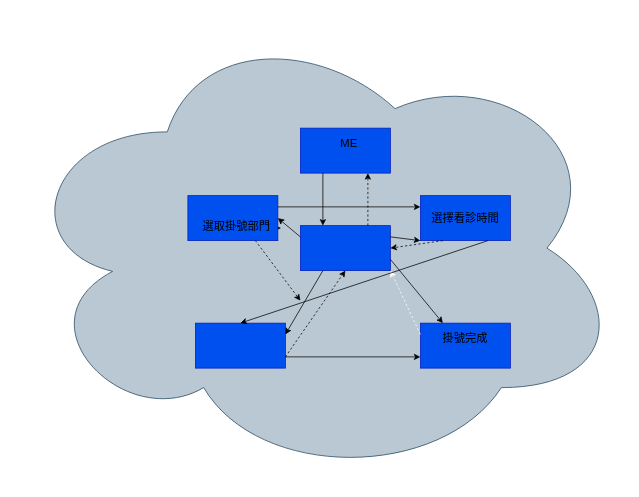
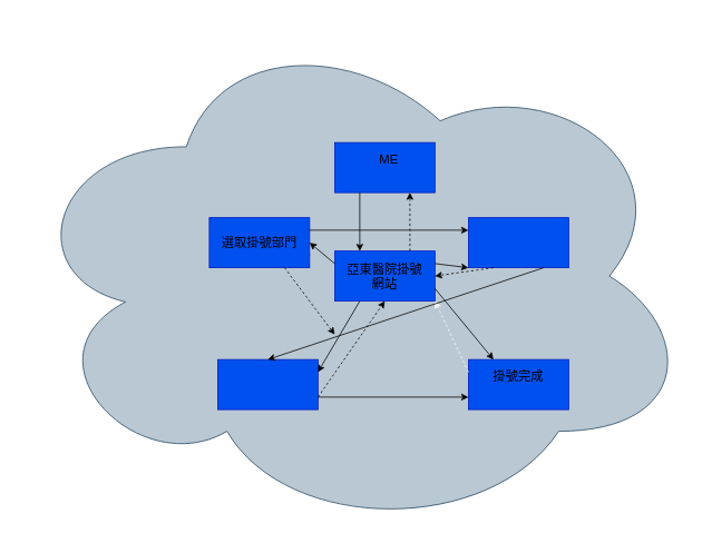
- <mxCell id="12" value="選擇看診時間" style="text;strokeColor=none;align=center;fillColor=none;html=1;verticalAlign=middle;whiteSpace=wrap;rounded=0;fontSize=15;" vertex="1" parent="10"><mxGeometry x="10" y="15" width="100" height="30" as="geometry" /></mxCell>
- <mxCell id="6" value="選取掛號部門" style="text;strokeColor=none;align=center;fillColor=none;html=1;verticalAlign=middle;whiteSpace=wrap;rounded=0;fontSize=15;" vertex="1" parent="3"><mxGeometry x="15" y="25" width="100" height="30" as="geometry" /></mxCell>
+ <mxCell id="6" value="選取掛號部門" style="text;strokeColor=none;align=center;fillColor=none;html=1;verticalAlign=middle;whiteSpace=wrap;rounded=0;fontSize=15;" vertex="1" parent="3"><mxGeometry x="10" y="15" width="100" height="30" as="geometry" /></mxCell>
+ <mxCell id="9" value="亞東醫院掛號網站" style="text;strokeColor=none;align=center;fillColor=none;html=1;verticalAlign=middle;whiteSpace=wrap;rounded=0;fontSize=15;movable=1;resizable=1;rotatable=1;deletable=1;editable=1;connectable=1;" vertex="1" parent="7"><mxGeometry x="10" y="15" width="100" height="30" as="geometry" /></mxCell>
